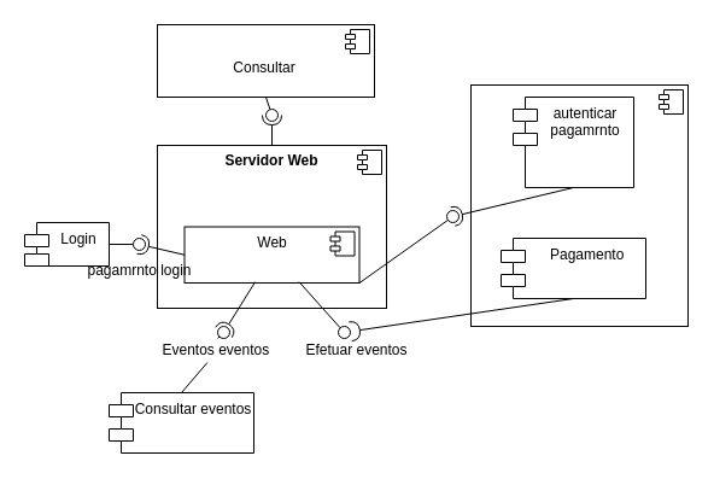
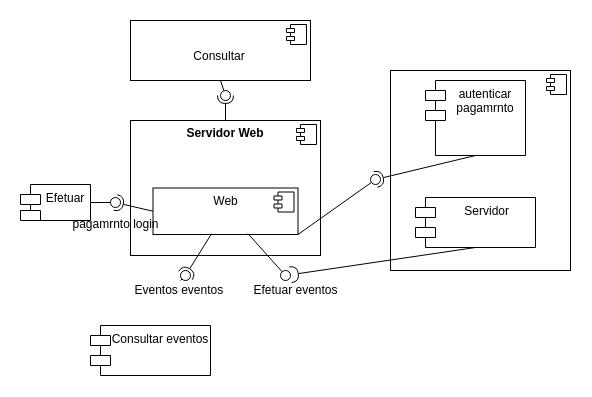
- <mxCell id="17" value="Login" style="shape=module;align=left;spacingLeft=20;align=center;verticalAlign=top;" vertex="1" parent="1"><mxGeometry y="184" width="70" height="36" as="geometry" x="20" /></mxCell>
+ <mxCell id="17" value="Efetuar" style="shape=module;align=left;spacingLeft=20;align=center;verticalAlign=top;" vertex="1" parent="1"><mxGeometry y="184" width="70" height="36" as="geometry" x="20" /></mxCell>
- <mxCell id="10" value=" Pagamento" style="shape=module;align=left;spacingLeft=20;align=center;verticalAlign=top;" vertex="1" parent="1"><mxGeometry x="415" y="197" width="120" height="50" as="geometry" /></mxCell>
+ <mxCell id="10" value=" Servidor" style="shape=module;align=left;spacingLeft=20;align=center;verticalAlign=top;" vertex="1" parent="1"><mxGeometry x="415" y="197" width="120" height="50" as="geometry" /></mxCell>
- <mxCell id="23" value="" style="rounded=0;orthogonalLoop=1;jettySize=auto;html=1;endArrow=none;endFill=0;sketch=0;sourcePerimeterSpacing=0;exitX=0.5;exitY=0;exitDx=0;exitDy=0;" edge="1" parent="1" source="7" target="22"><mxGeometry relative="1" as="geometry"><mxPoint x="160" y="310" as="sourcePoint" /><mxPoint x="182.094" y="279.069" as="targetPoint" /></mxGeometry></mxCell>
